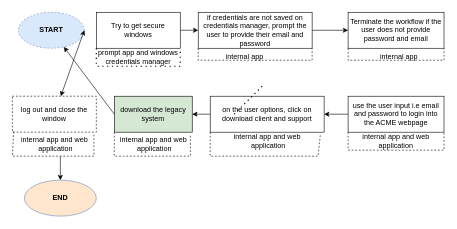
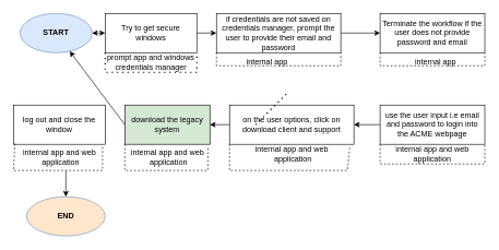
- <mxCell id="2" value="&lt;b&gt;START&lt;/b&gt;" style="ellipse;whiteSpace=wrap;html=1;fillColor=#dae8fc;strokeColor=#6c8ebf;dashed=1;" vertex="1" parent="1"><mxGeometry x="30" y="20" width="110" height="60" as="geometry" /></mxCell>
+ <mxCell id="2" value="&lt;b&gt;START&lt;/b&gt;" style="ellipse;whiteSpace=wrap;html=1;fillColor=#dae8fc;strokeColor=#6c8ebf;" vertex="1" parent="1"><mxGeometry x="30" y="20" width="110" height="60" as="geometry" /></mxCell>
- <mxCell id="31" value="" style="endArrow=classic;startArrow=classic;html=1;rounded=0;exitX=1;exitY=0.5;exitDx=0;exitDy=0;" edge="1" parent="1" source="2" target="10"><mxGeometry width="50" height="50" relative="1" as="geometry"><mxPoint x="390" y="190" as="sourcePoint" /><mxPoint x="440" y="140" as="targetPoint" /></mxGeometry></mxCell>
+ <mxCell id="31" value="" style="endArrow=classic;startArrow=classic;html=1;rounded=0;entryX=0;entryY=0.5;entryDx=0;entryDy=0;exitX=1;exitY=0.5;exitDx=0;exitDy=0;" edge="1" parent="1" source="2" target="5"><mxGeometry width="50" height="50" relative="1" as="geometry"><mxPoint x="390" y="190" as="sourcePoint" /><mxPoint x="440" y="140" as="targetPoint" /></mxGeometry></mxCell>
- <mxCell id="10" value="log out and close the window" style="rounded=0;whiteSpace=wrap;html=1;dashed=1;" vertex="1" parent="1"><mxGeometry x="20" y="160" width="140" height="60" as="geometry" /></mxCell>
+ <mxCell id="10" value="log out and close the window" style="rounded=0;whiteSpace=wrap;html=1;" vertex="1" parent="1"><mxGeometry x="20" y="160" width="140" height="60" as="geometry" /></mxCell>
